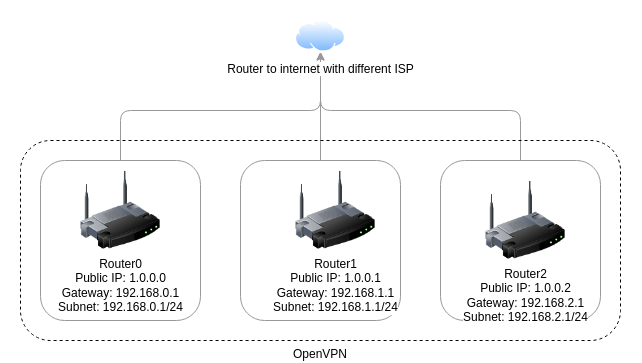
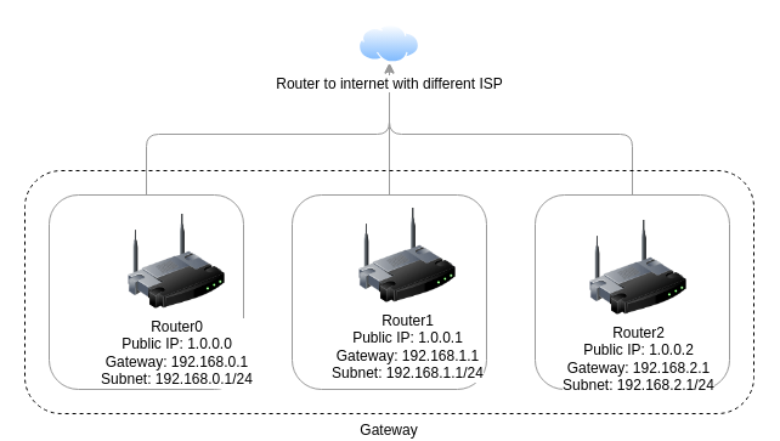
- <mxCell id="8" value="Router0&lt;br&gt;Public IP: 1.0.0.0&lt;br&gt;Gateway: 192.168.0.1&lt;br&gt;Subnet: 192.168.0.1/24" style="image;html=1;image=img/lib/clip_art/networking/Wireless_Router_128x128.png;strokeColor=#999999;" parent="1" vertex="1"><mxGeometry x="80" y="170" width="80" height="80" as="geometry" /></mxCell>
+ <mxCell id="8" value="Router0&lt;br&gt;Public IP: 1.0.0.0&lt;br&gt;Gateway: 192.168.0.1&lt;br&gt;Subnet: 192.168.0.1/24" style="image;html=1;image=img/lib/clip_art/networking/Wireless_Router_128x128.png;strokeColor=#999999;" parent="1" vertex="1"><mxGeometry x="105" y="175" width="80" height="80" as="geometry" /></mxCell>
- <mxCell id="13" value="OpenVPN" style="rounded=1;whiteSpace=wrap;html=1;dashed=1;fillColor=none;verticalAlign=top;labelPosition=center;verticalLabelPosition=bottom;align=center;" vertex="1" parent="1"><mxGeometry x="20" y="140" width="600" height="200" as="geometry" /></mxCell>
+ <mxCell id="13" value="Gateway" style="rounded=1;whiteSpace=wrap;html=1;dashed=1;fillColor=none;verticalAlign=top;labelPosition=center;verticalLabelPosition=bottom;align=center;" vertex="1" parent="1"><mxGeometry x="20" y="140" width="600" height="200" as="geometry" /></mxCell>
